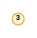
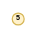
- <mxCell id="4" value="3" style="text;html=1;strokeColor=none;fillColor=none;align=center;verticalAlign=middle;whiteSpace=wrap;rounded=0;fontStyle=1" parent="2" vertex="1"><mxGeometry x="5" width="10" height="20" as="geometry" /></mxCell>
+ <mxCell id="4" value="5" style="text;html=1;strokeColor=none;fillColor=none;align=center;verticalAlign=middle;whiteSpace=wrap;rounded=0;fontStyle=1" parent="2" vertex="1"><mxGeometry x="5" width="10" height="20" as="geometry" /></mxCell>
